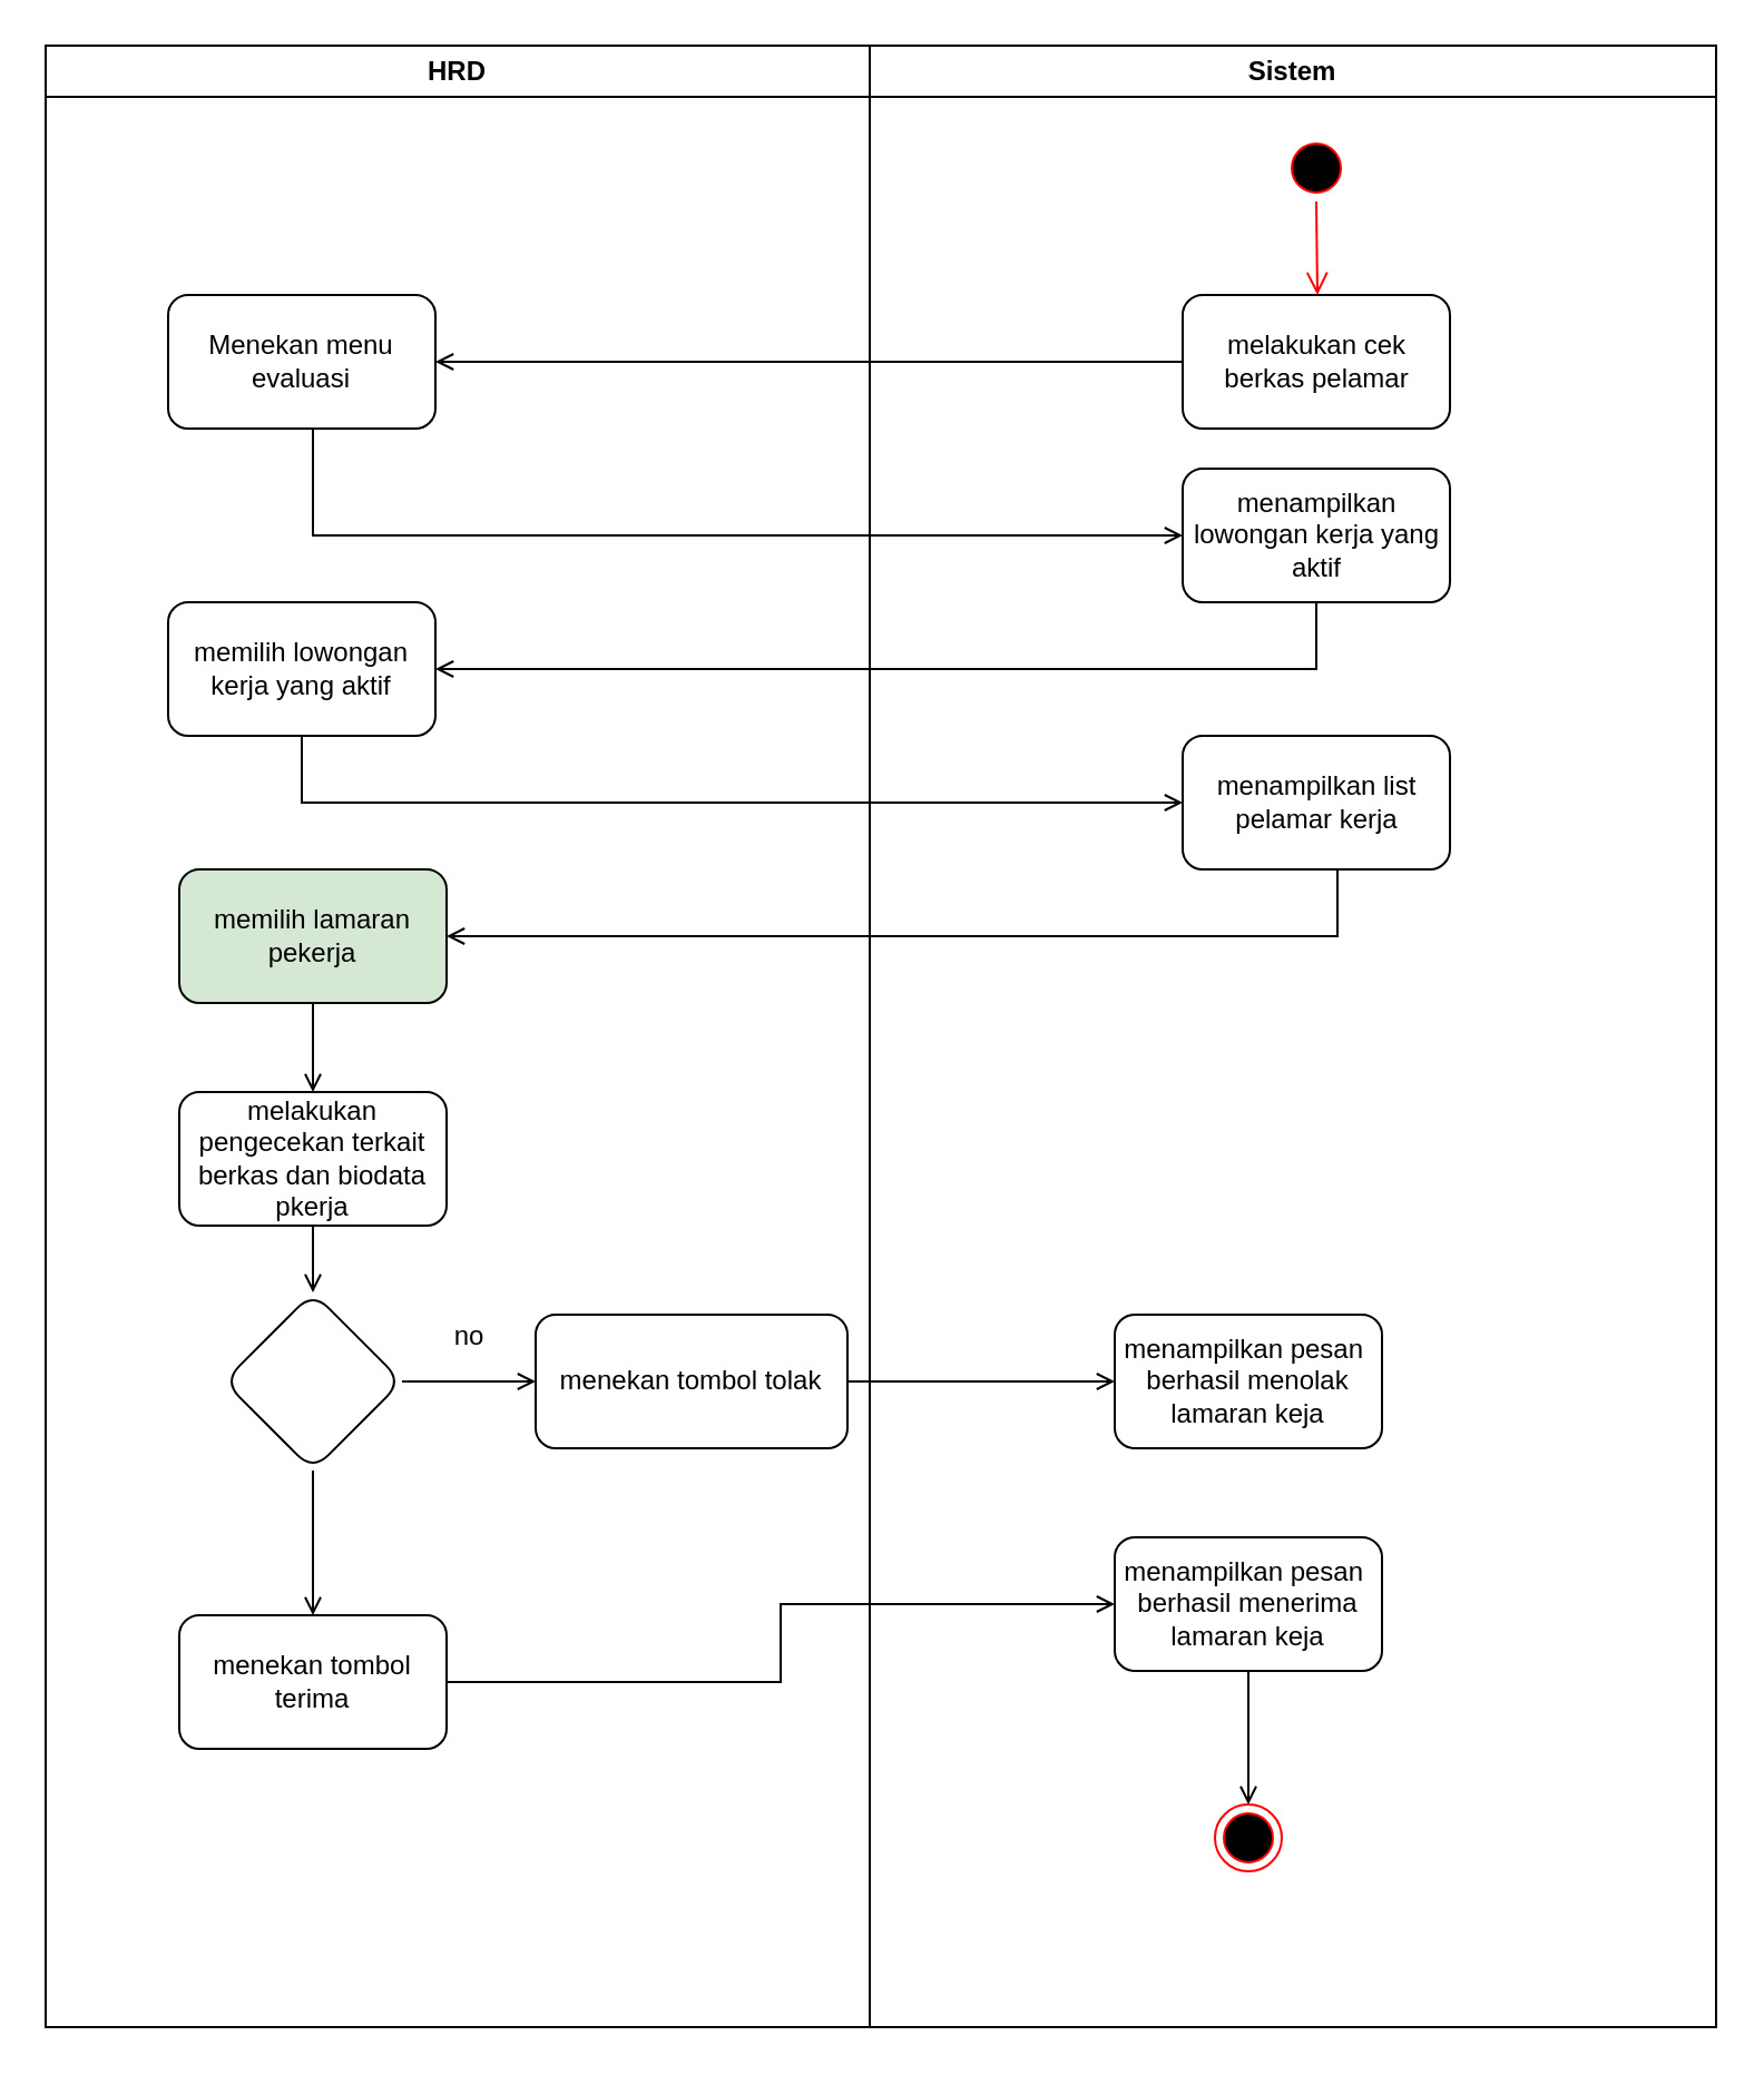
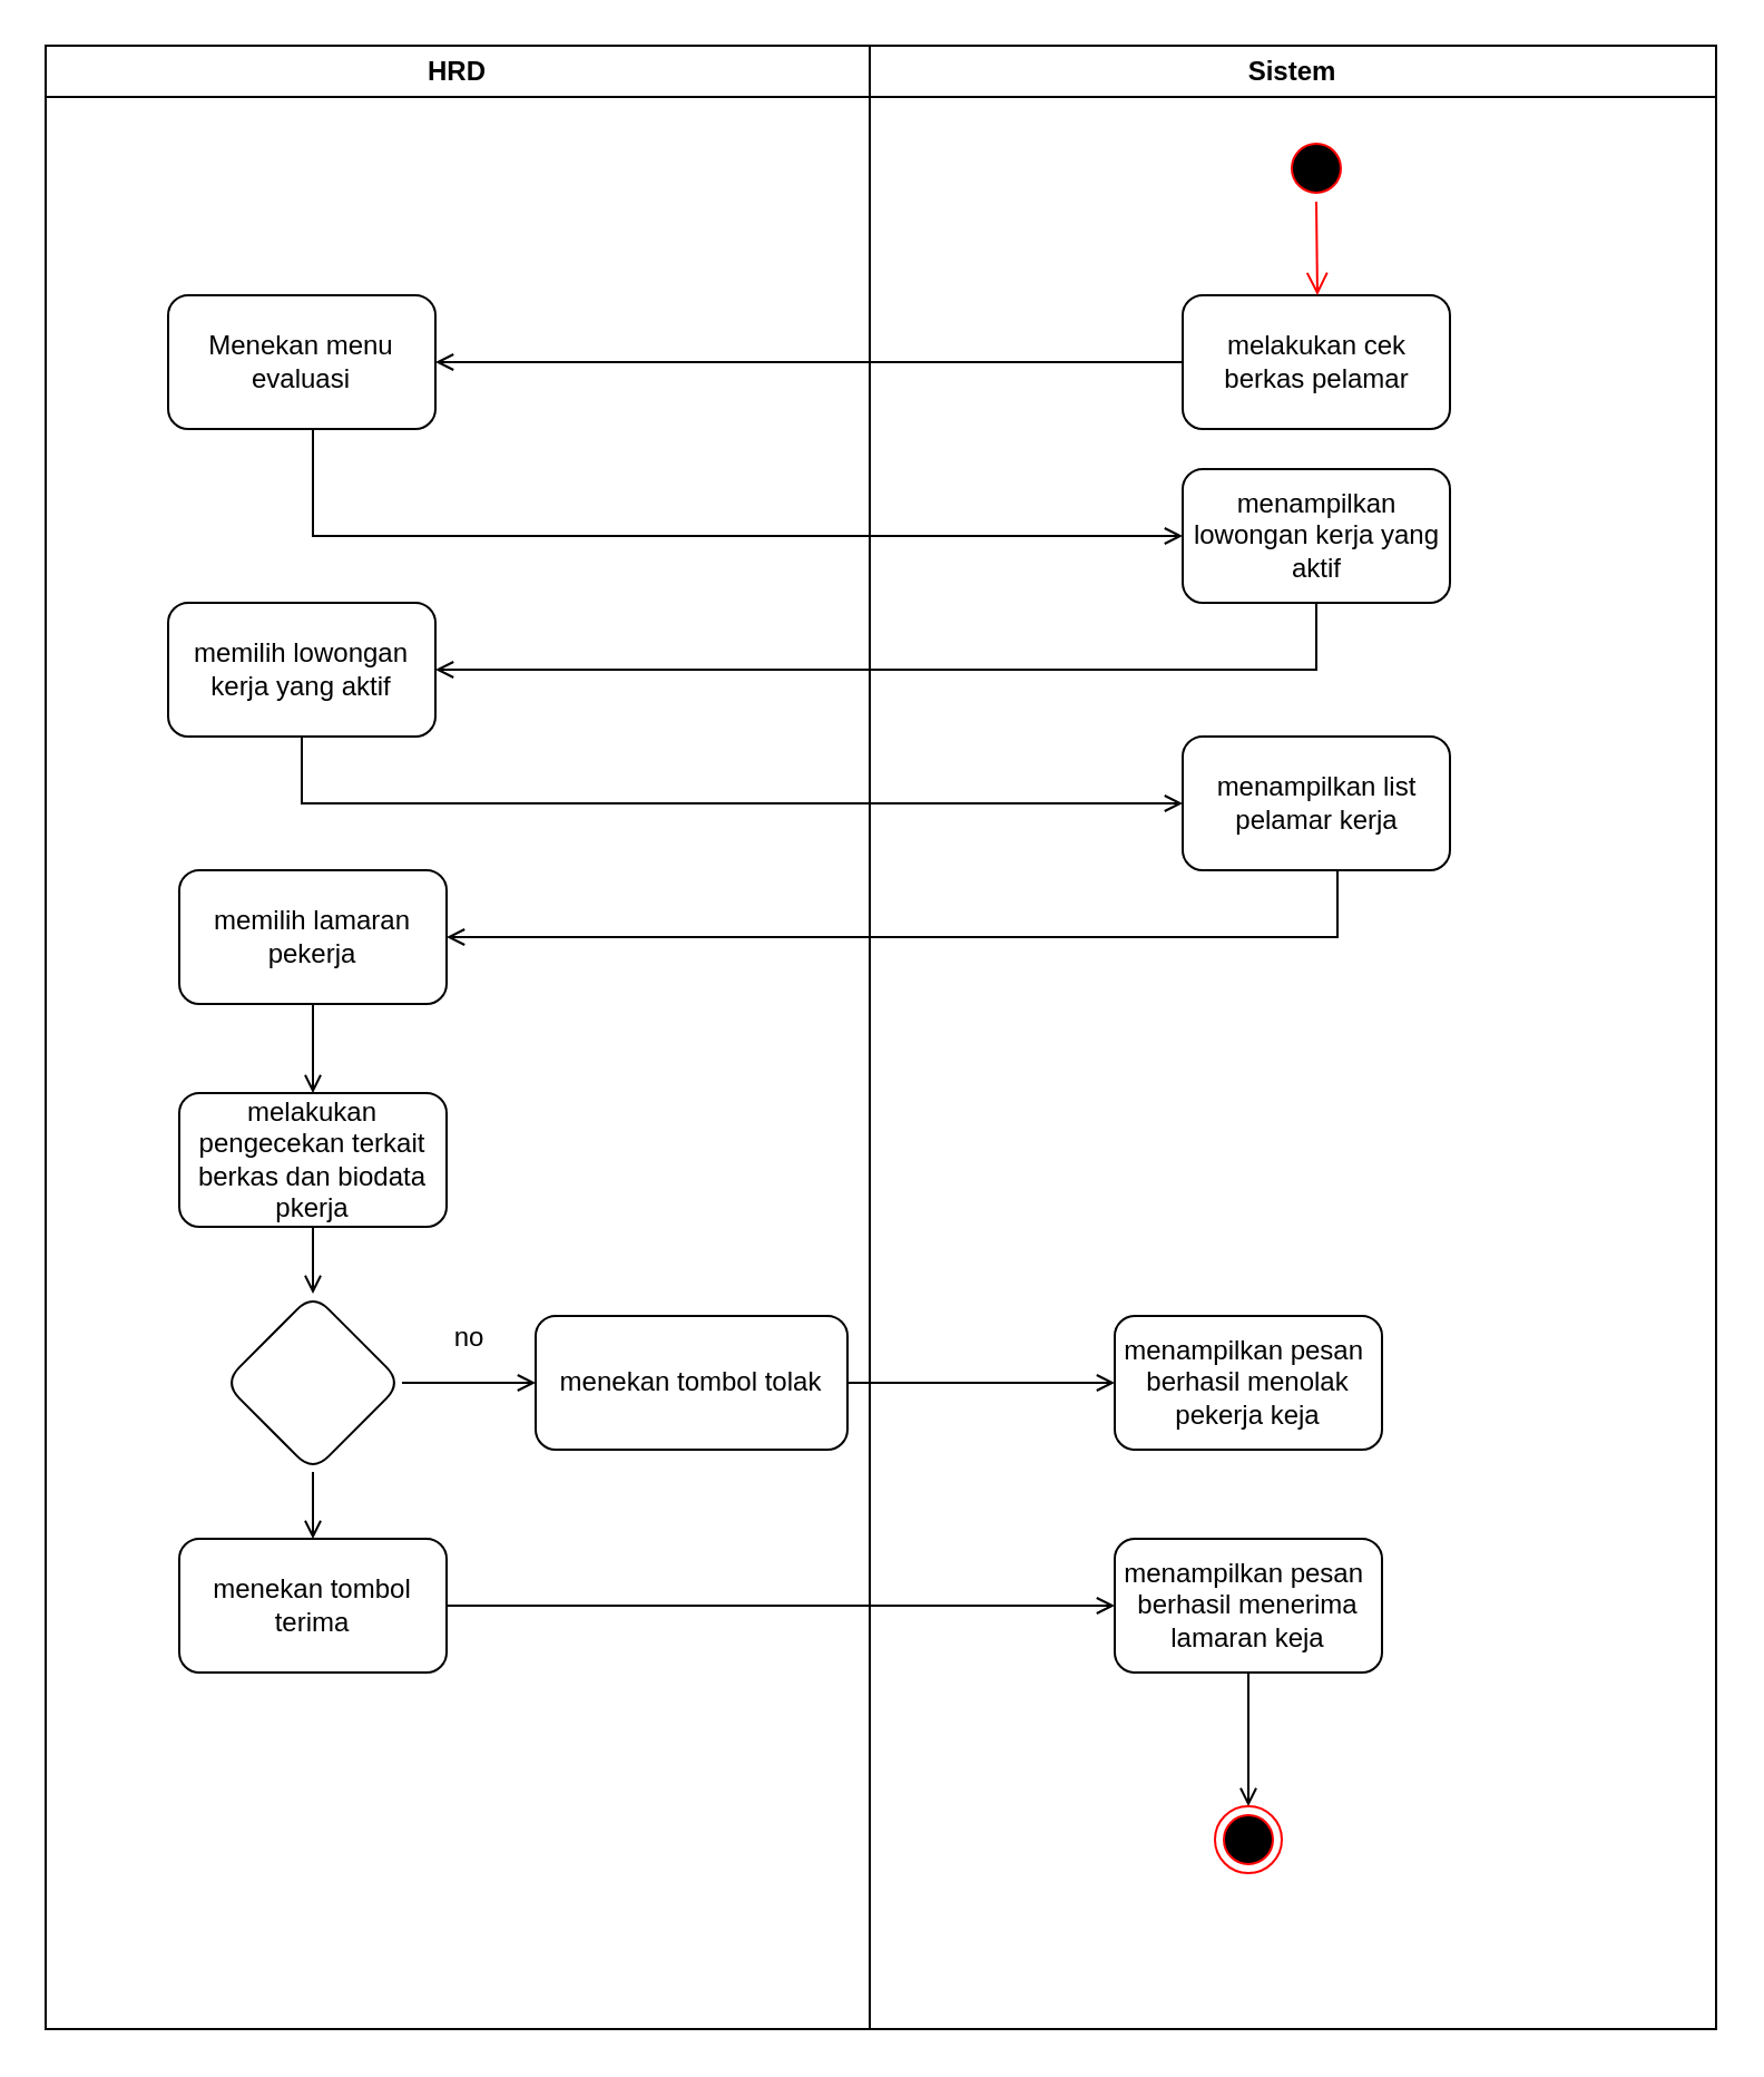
- <mxCell id="6" value="memilih lamaran pekerja" style="whiteSpace=wrap;html=1;rounded=1;fillColor=#d5e8d4;" parent="2" vertex="1"><mxGeometry x="60" y="370" width="120" height="60" as="geometry" /></mxCell>
+ <mxCell id="6" value="memilih lamaran pekerja" style="whiteSpace=wrap;html=1;rounded=1;" parent="2" vertex="1"><mxGeometry x="60" y="370" width="120" height="60" as="geometry" /></mxCell>
- <mxCell id="20" value="menampilkan pesan&amp;nbsp;&lt;br&gt;berhasil menolak lamaran keja" style="whiteSpace=wrap;html=1;rounded=1;" parent="14" vertex="1"><mxGeometry x="110" y="570" width="120" height="60" as="geometry" /></mxCell>
+ <mxCell id="20" value="menampilkan pesan&amp;nbsp;&lt;br&gt;berhasil menolak pekerja keja" style="whiteSpace=wrap;html=1;rounded=1;" parent="14" vertex="1"><mxGeometry x="110" y="570" width="120" height="60" as="geometry" /></mxCell>
- <mxCell id="13" value="menekan tombol terima" style="whiteSpace=wrap;html=1;rounded=1;" parent="2" vertex="1"><mxGeometry x="60" y="705" width="120" height="60" as="geometry" /></mxCell>
+ <mxCell id="13" value="menekan tombol terima" style="whiteSpace=wrap;html=1;rounded=1;" parent="2" vertex="1"><mxGeometry x="60" y="670" width="120" height="60" as="geometry" /></mxCell>
